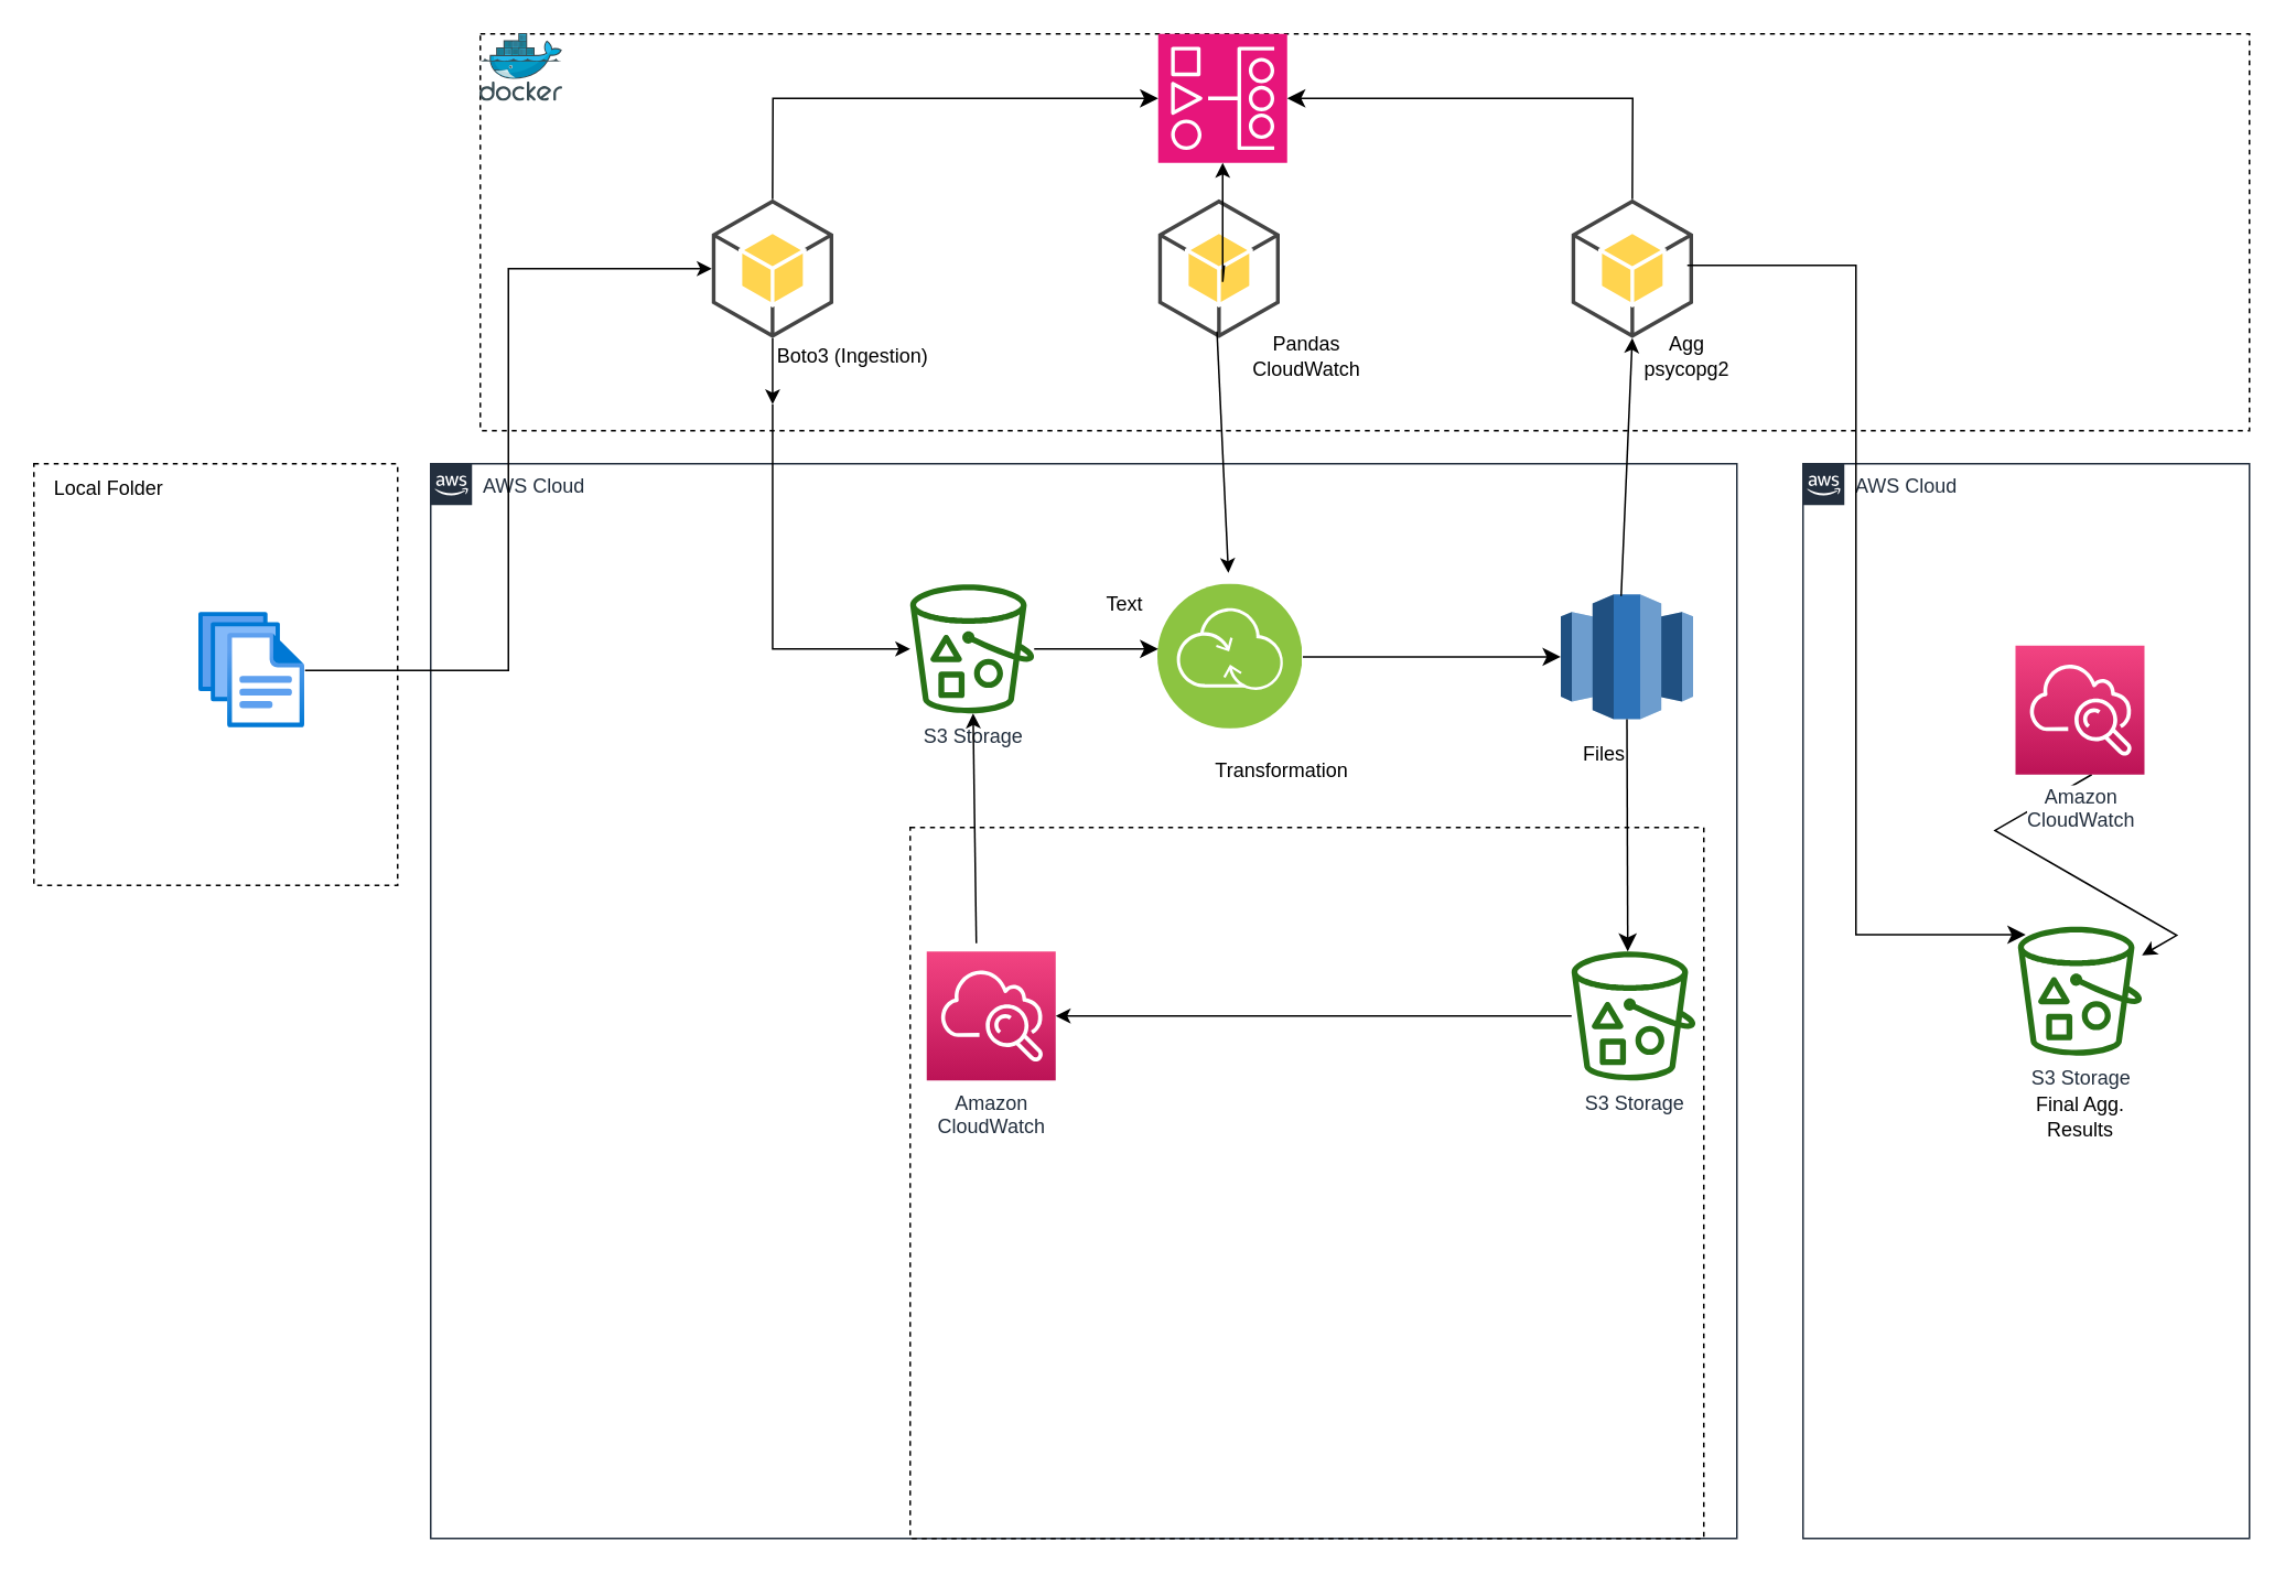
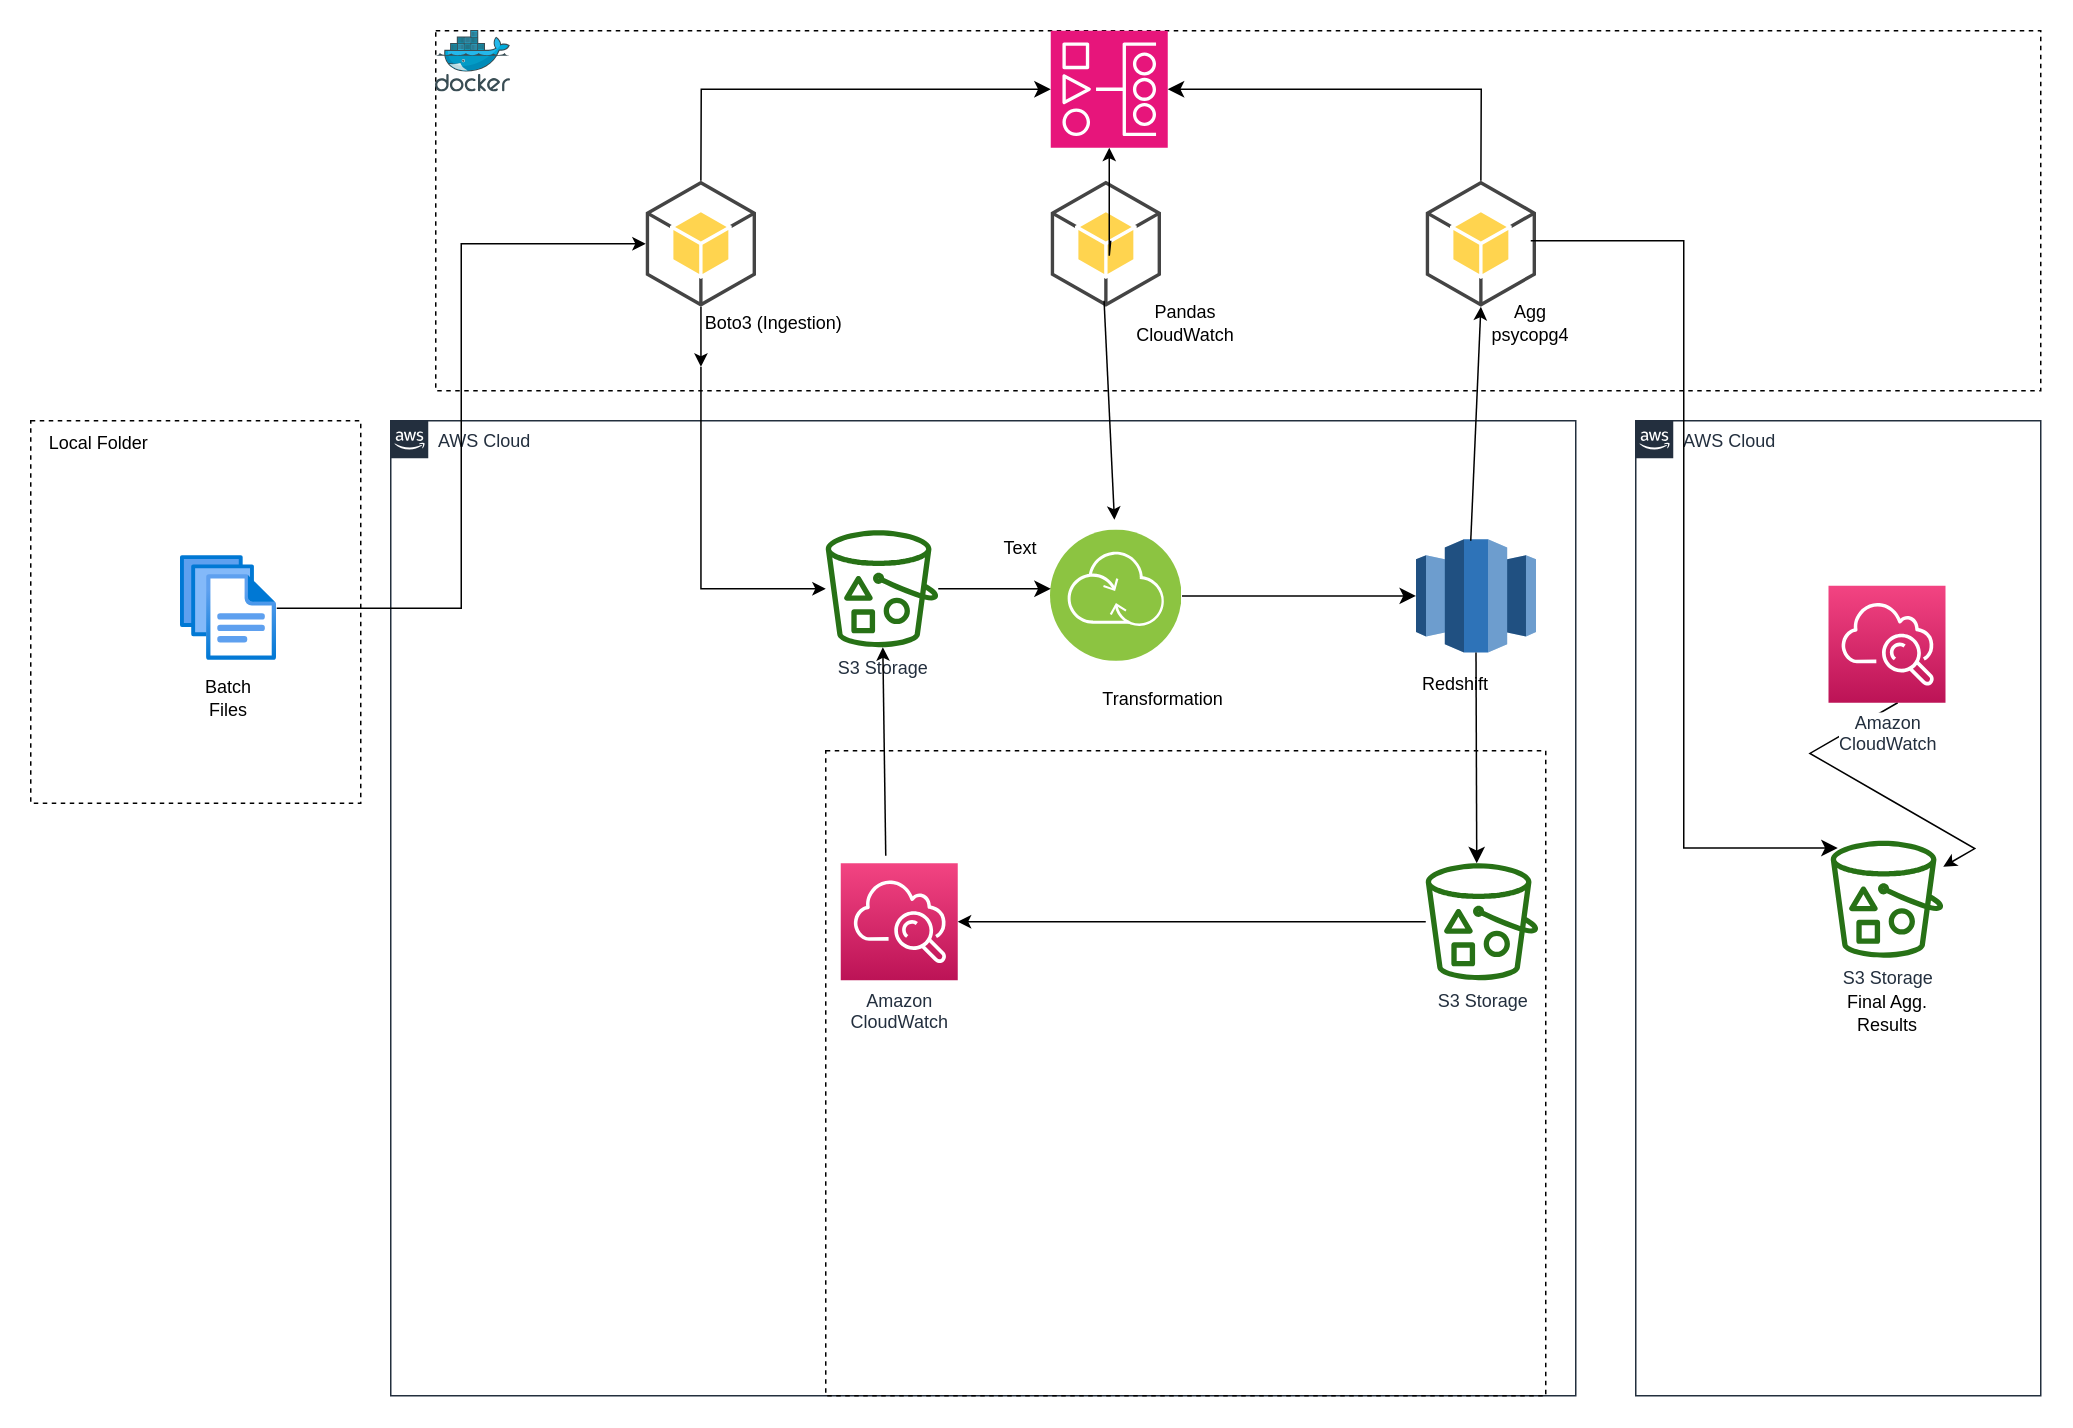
- <mxCell id="37" value="Agg psycopg2" style="text;html=1;align=center;verticalAlign=middle;whiteSpace=wrap;rounded=0;" vertex="1" parent="25"><mxGeometry x="700" y="180" width="60" height="30" as="geometry" /></mxCell>
+ <mxCell id="37" value="Agg psycopg4" style="text;html=1;align=center;verticalAlign=middle;whiteSpace=wrap;rounded=0;" vertex="1" parent="25"><mxGeometry x="700" y="180" width="60" height="30" as="geometry" /></mxCell>
- <mxCell id="4" value="Files" style="text;html=1;align=center;verticalAlign=middle;whiteSpace=wrap;rounded=0;" vertex="1" parent="2"><mxGeometry x="680" y="160.5" width="60" height="30" as="geometry" /></mxCell>
+ <mxCell id="4" value="Redshift" style="text;html=1;align=center;verticalAlign=middle;whiteSpace=wrap;rounded=0;" vertex="1" parent="2"><mxGeometry x="680" y="160.5" width="60" height="30" as="geometry" /></mxCell>
+ <mxCell id="24" value="Batch Files" style="text;html=1;align=center;verticalAlign=middle;whiteSpace=wrap;rounded=0;" vertex="1" parent="1"><mxGeometry x="122" y="450" width="60" height="30" as="geometry" /></mxCell>
